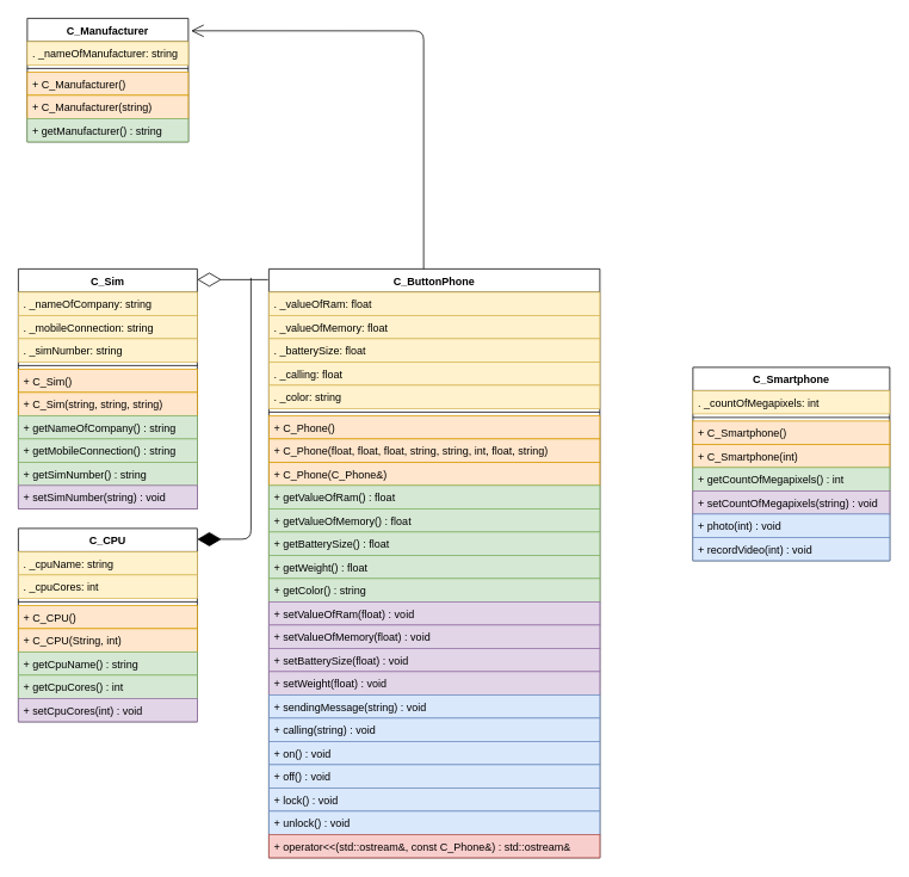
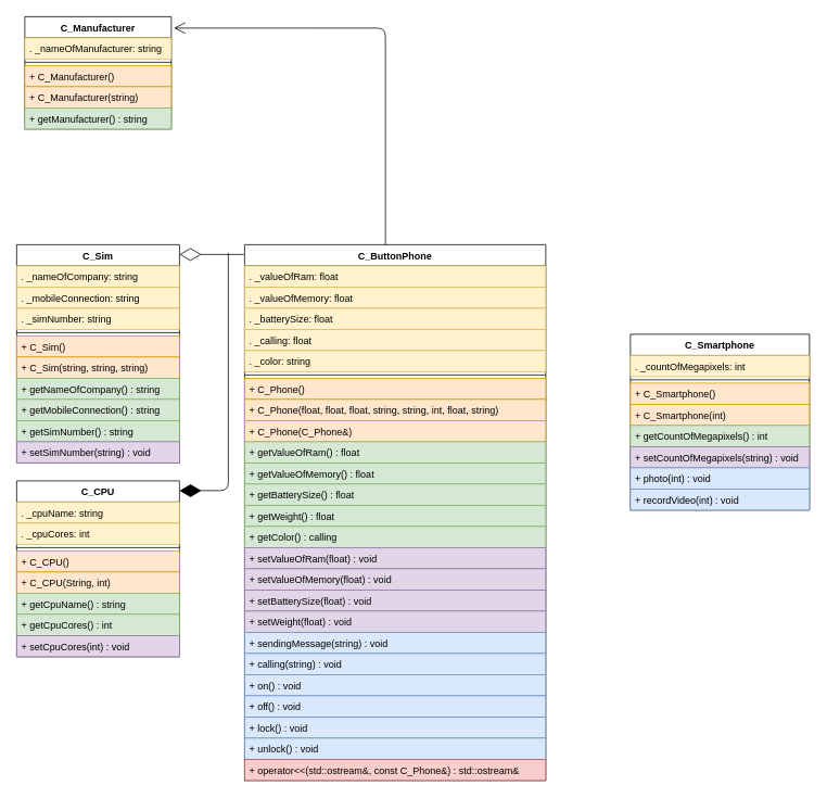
- <mxCell id="16" value="+ getColor() : string" style="text;strokeColor=#82b366;fillColor=#d5e8d4;align=left;verticalAlign=top;spacingLeft=4;spacingRight=4;overflow=hidden;rotatable=0;points=[[0,0.5],[1,0.5]];portConstraint=eastwest;" parent="2" vertex="1"><mxGeometry y="346" width="370" height="26" as="geometry" /></mxCell>
+ <mxCell id="16" value="+ getColor() : calling" style="text;strokeColor=#82b366;fillColor=#d5e8d4;align=left;verticalAlign=top;spacingLeft=4;spacingRight=4;overflow=hidden;rotatable=0;points=[[0,0.5],[1,0.5]];portConstraint=eastwest;" parent="2" vertex="1"><mxGeometry y="346" width="370" height="26" as="geometry" /></mxCell>
